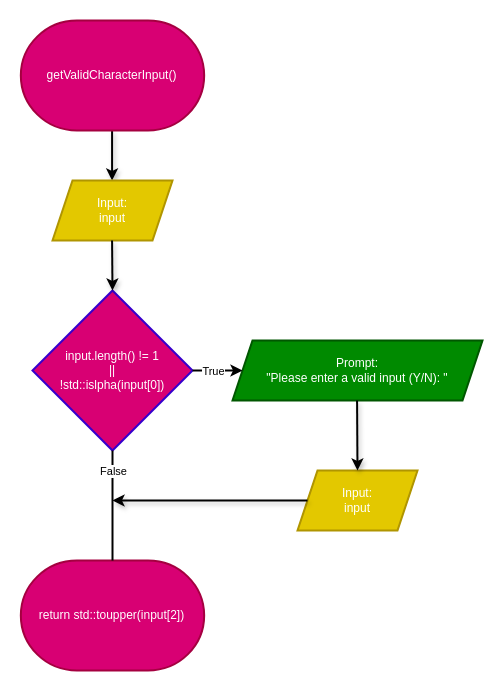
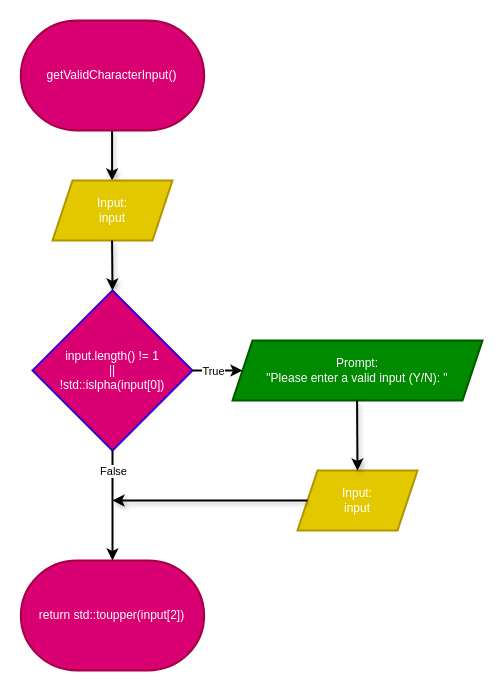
- <mxCell id="13" value="" style="endArrow=none;html=1;exitX=0.5;exitY=1;exitDx=0;exitDy=0;entryX=0.5;entryY=0;entryDx=0;entryDy=0;entryPerimeter=0;strokeWidth=2;" edge="1" parent="1" source="4" target="8"><mxGeometry relative="1" as="geometry"><mxPoint x="132" y="430" as="sourcePoint" /><mxPoint x="232" y="430" as="targetPoint" /></mxGeometry></mxCell>
+ <mxCell id="13" value="" style="endArrow=classic;html=1;exitX=0.5;exitY=1;exitDx=0;exitDy=0;entryX=0.5;entryY=0;entryDx=0;entryDy=0;entryPerimeter=0;strokeWidth=2;" edge="1" parent="1" source="4" target="8"><mxGeometry relative="1" as="geometry"><mxPoint x="132" y="430" as="sourcePoint" /><mxPoint x="232" y="430" as="targetPoint" /></mxGeometry></mxCell>
